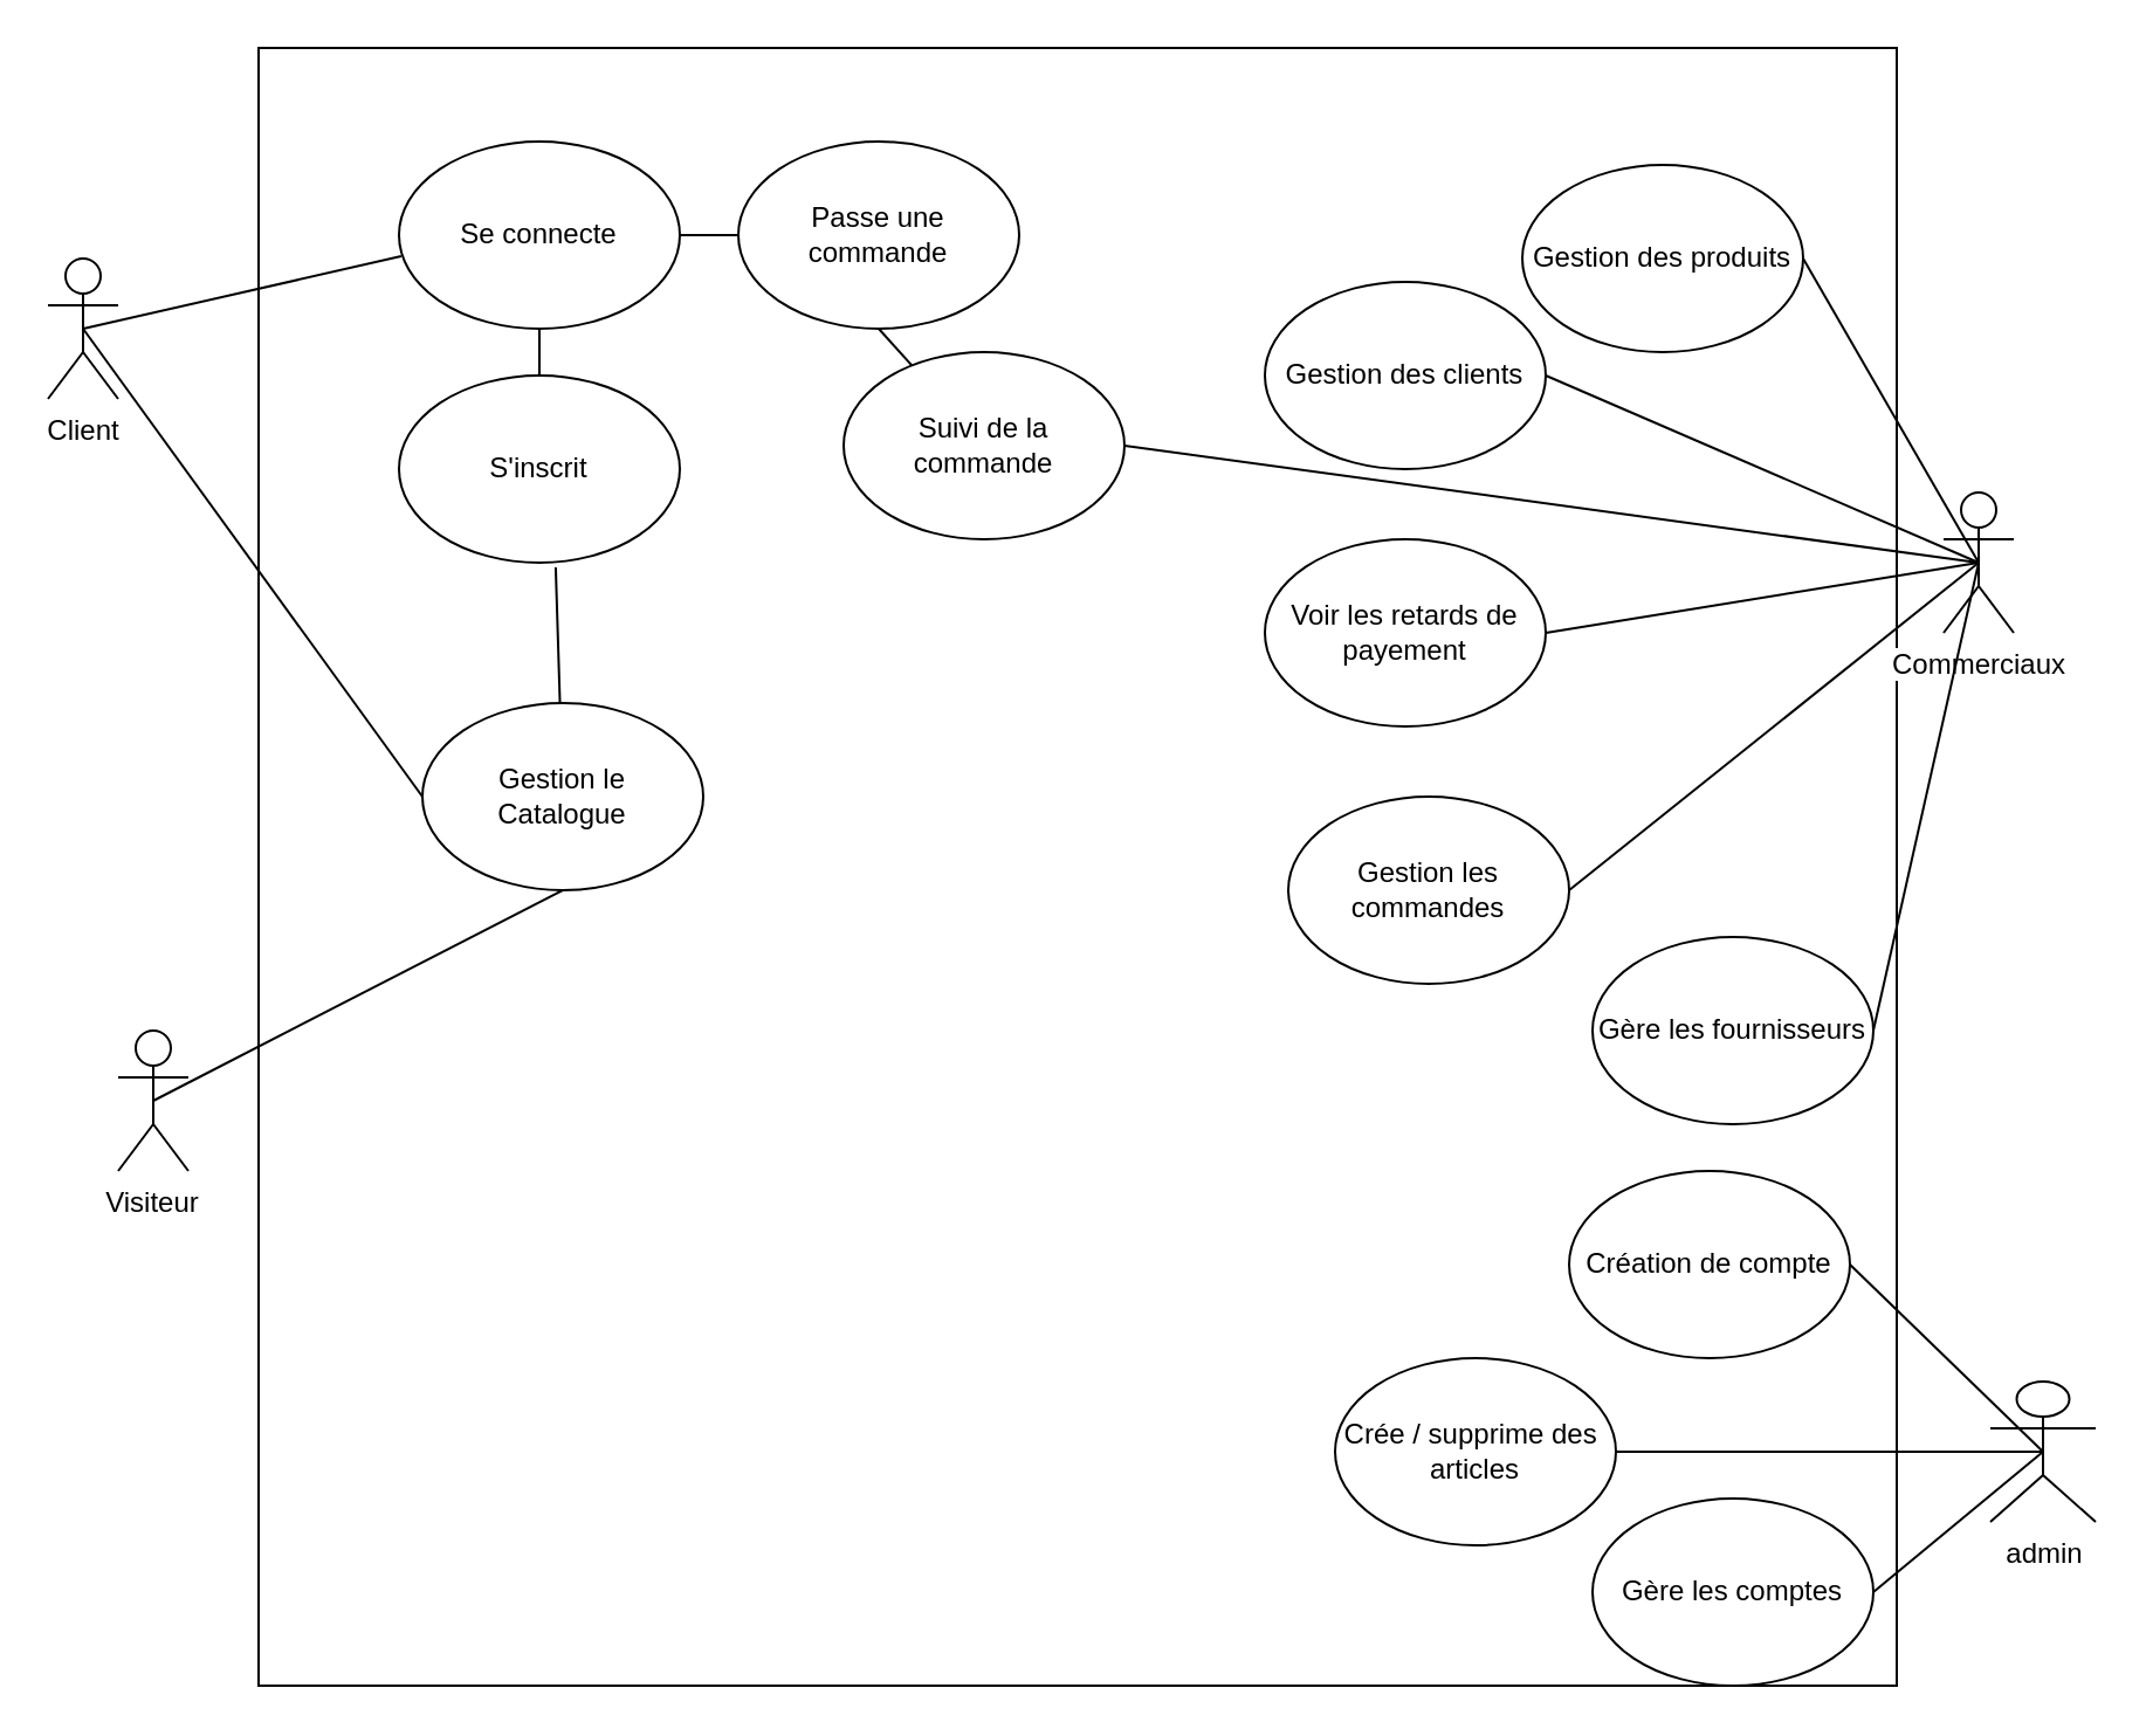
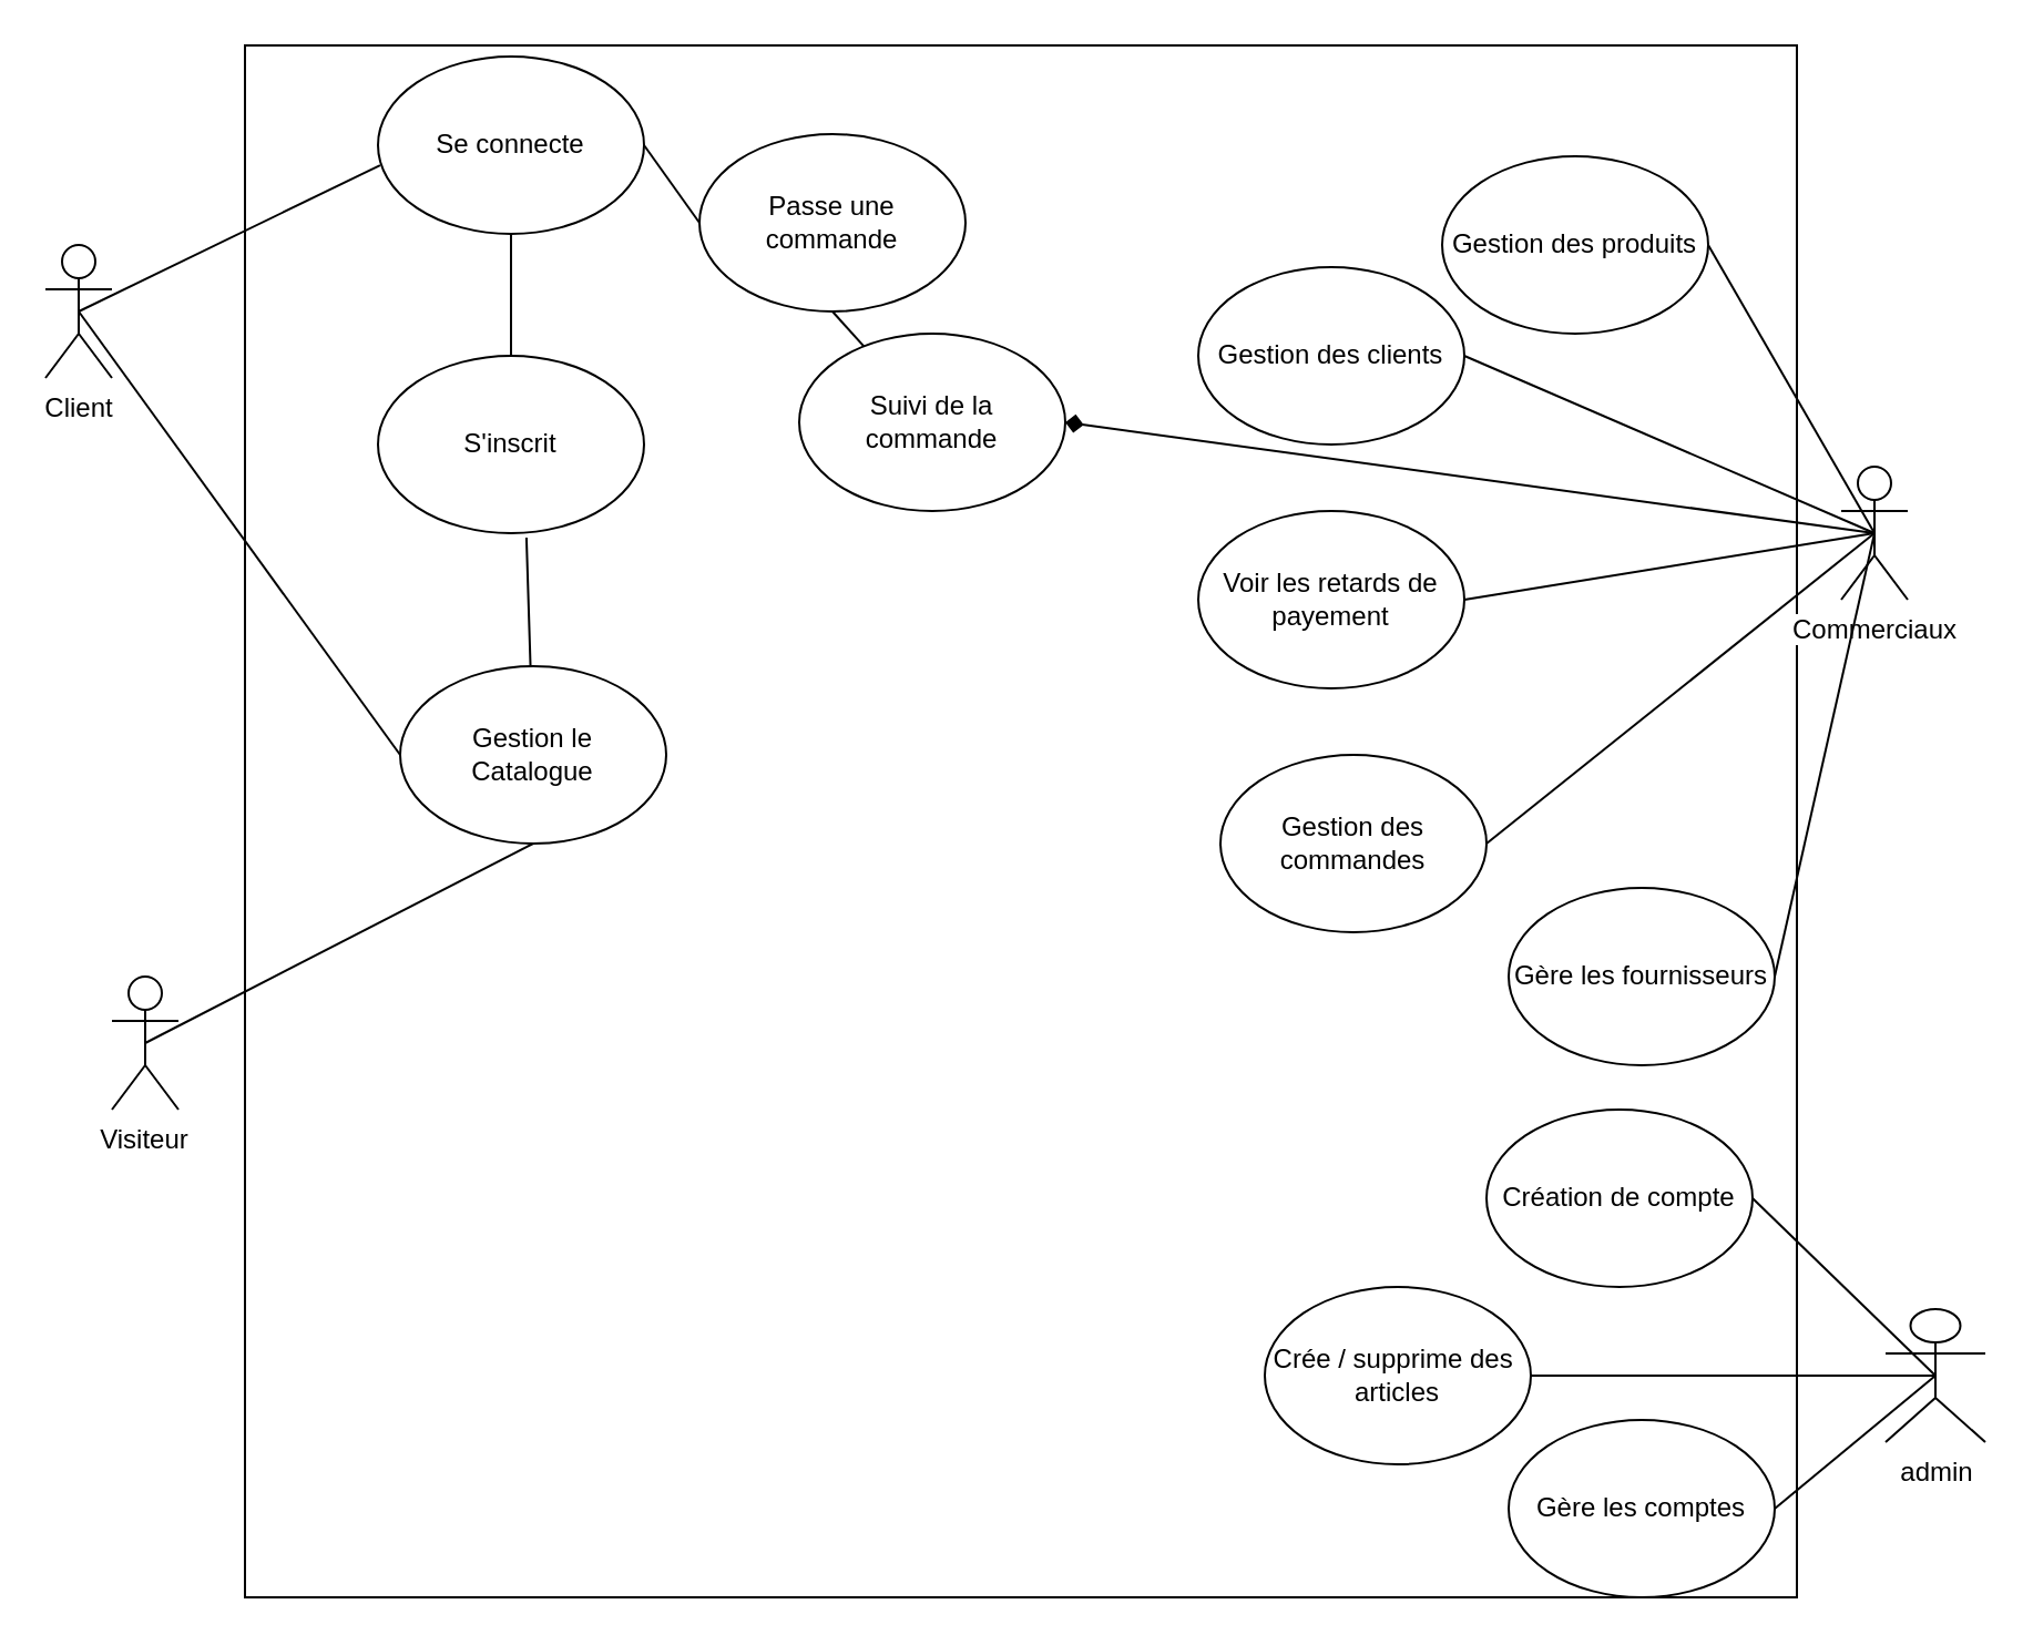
- <mxCell id="7" value="Se connecte" style="ellipse;whiteSpace=wrap;html=1;fillColor=none;" parent="1" vertex="1"><mxGeometry x="170" y="60" width="120" height="80" as="geometry" /></mxCell>
+ <mxCell id="7" value="Se connecte" style="ellipse;whiteSpace=wrap;html=1;fillColor=none;" parent="1" vertex="1"><mxGeometry x="170" y="25" width="120" height="80" as="geometry" /></mxCell>
- <mxCell id="18" value="" style="endArrow=none;html=1;fontColor=#000000;entryX=1;entryY=0.5;entryDx=0;entryDy=0;exitX=0.5;exitY=0.5;exitDx=0;exitDy=0;exitPerimeter=0;" parent="1" source="4" target="8" edge="1"><mxGeometry width="50" height="50" relative="1" as="geometry"><mxPoint x="430" y="450" as="sourcePoint" /><mxPoint x="480" y="400" as="targetPoint" /></mxGeometry></mxCell>
+ <mxCell id="18" value="" style="endArrow=diamond;html=1;fontColor=#000000;entryX=1;entryY=0.5;entryDx=0;entryDy=0;exitX=0.5;exitY=0.5;exitDx=0;exitDy=0;exitPerimeter=0;" parent="1" source="4" target="8" edge="1"><mxGeometry width="50" height="50" relative="1" as="geometry"><mxPoint x="430" y="450" as="sourcePoint" /><mxPoint x="480" y="400" as="targetPoint" /></mxGeometry></mxCell>
- <mxCell id="16" value="Gestion les&lt;br&gt;commandes" style="ellipse;whiteSpace=wrap;html=1;fillColor=none;" parent="1" vertex="1"><mxGeometry x="550" y="340" width="120" height="80" as="geometry" /></mxCell>
+ <mxCell id="16" value="Gestion des&lt;br&gt;commandes" style="ellipse;whiteSpace=wrap;html=1;fillColor=none;" parent="1" vertex="1"><mxGeometry x="550" y="340" width="120" height="80" as="geometry" /></mxCell>
